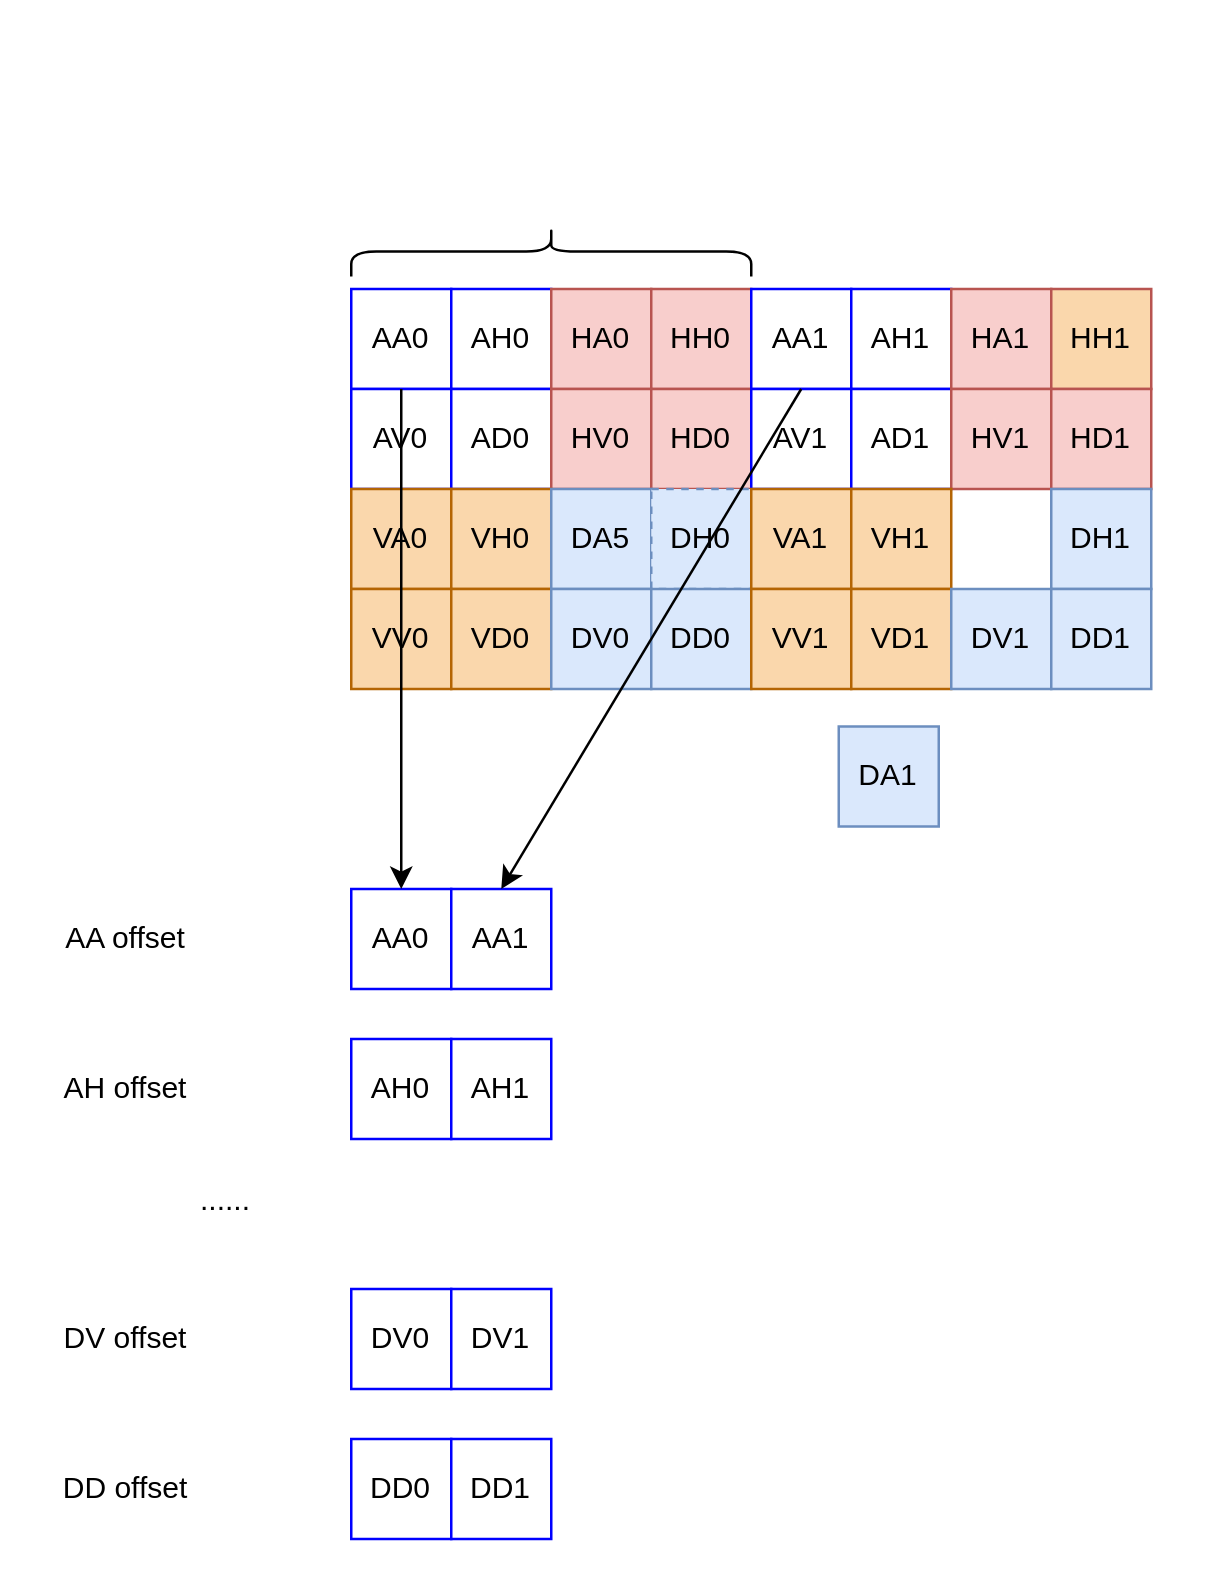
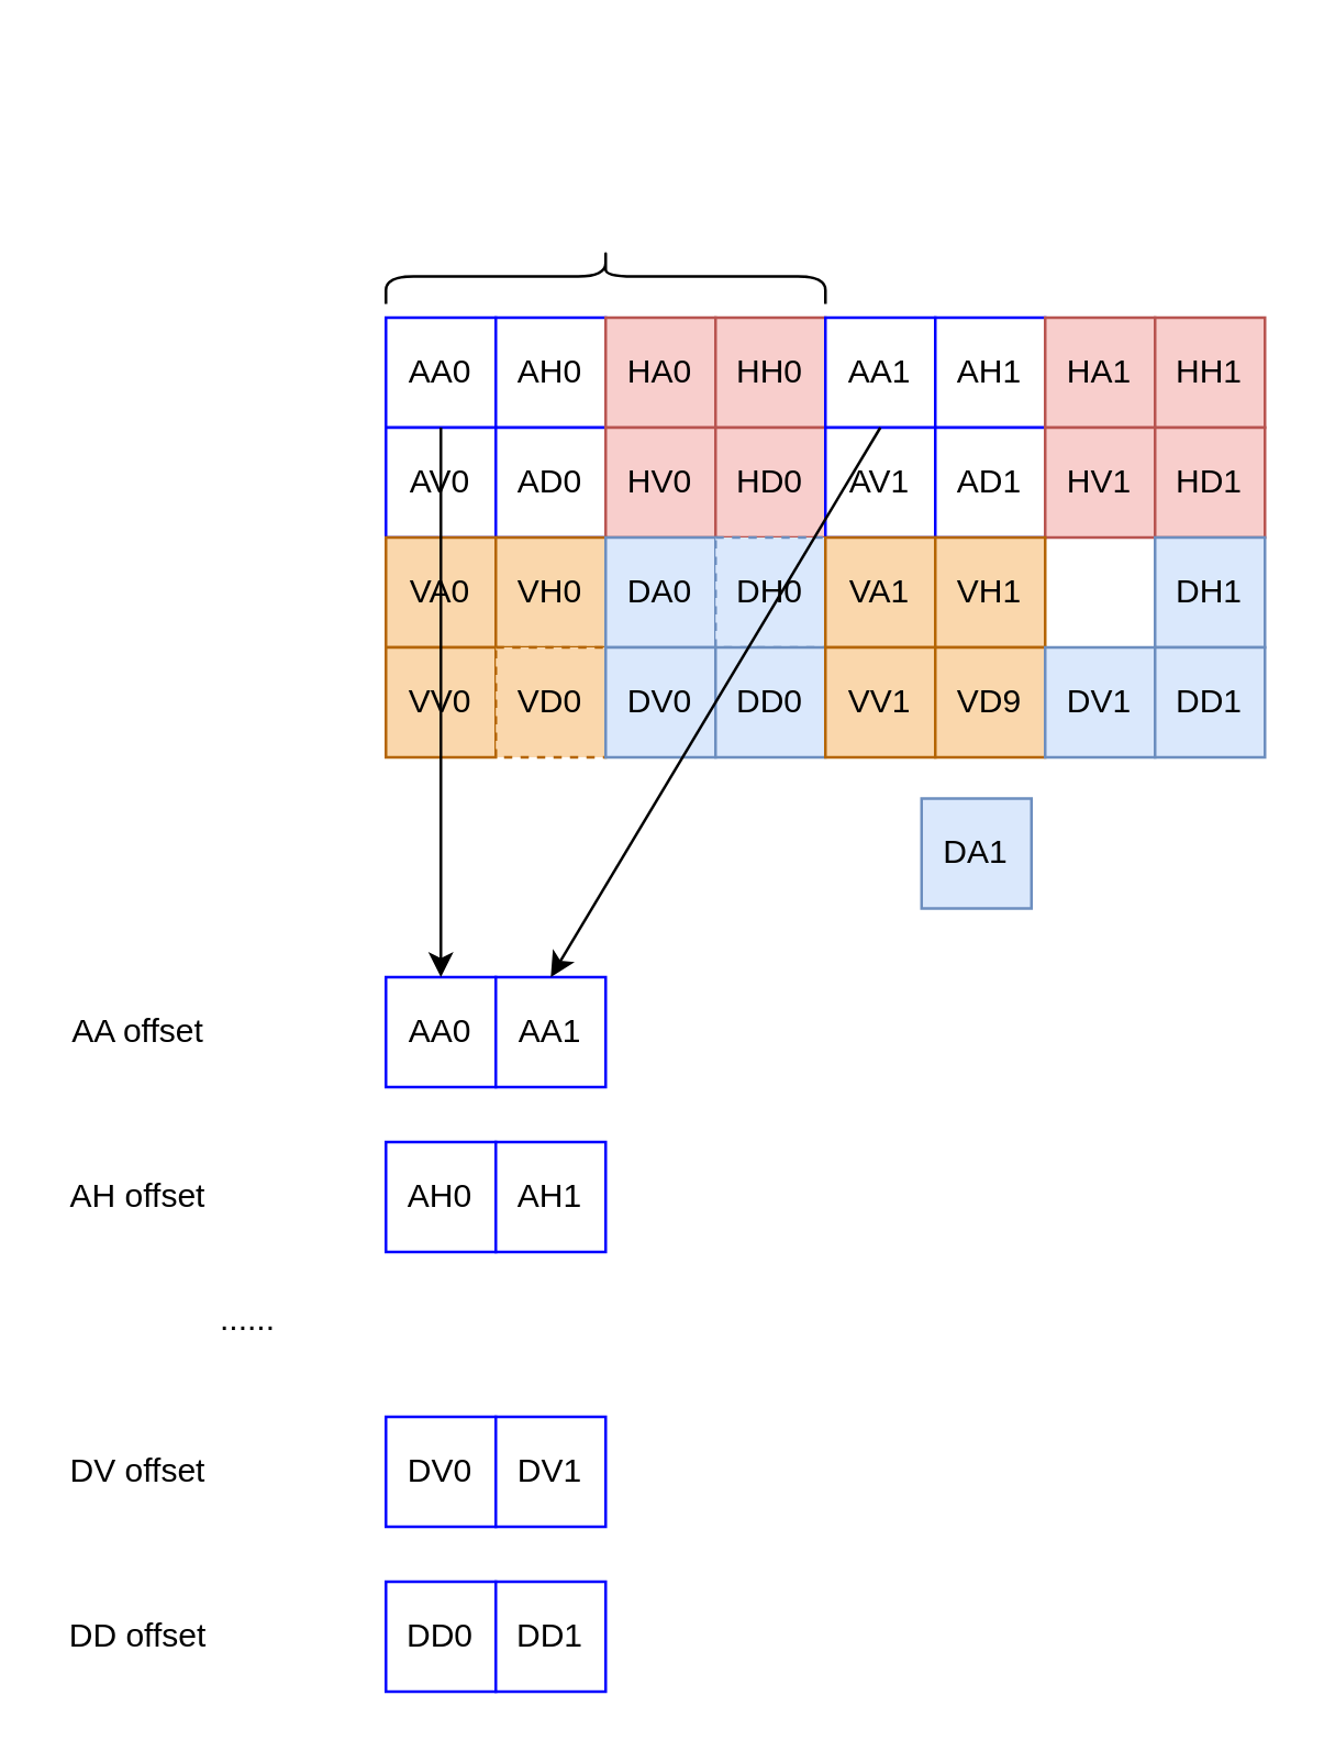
- <mxCell id="23" value="HH1" style="whiteSpace=wrap;html=1;aspect=fixed;strokeColor=#b85450;fillColor=#fad7ac;" vertex="1" parent="1"><mxGeometry x="420" y="115" width="40" height="40" as="geometry" /></mxCell>
+ <mxCell id="23" value="HH1" style="whiteSpace=wrap;html=1;aspect=fixed;strokeColor=#b85450;fillColor=#f8cecc;" vertex="1" parent="1"><mxGeometry x="420" y="115" width="40" height="40" as="geometry" /></mxCell>
- <mxCell id="14" value="DA5" style="whiteSpace=wrap;html=1;aspect=fixed;strokeColor=#6c8ebf;fillColor=#dae8fc;" vertex="1" parent="1"><mxGeometry x="220" y="195" width="40" height="40" as="geometry" /></mxCell>
+ <mxCell id="14" value="DA0" style="whiteSpace=wrap;html=1;aspect=fixed;strokeColor=#6c8ebf;fillColor=#dae8fc;" vertex="1" parent="1"><mxGeometry x="220" y="195" width="40" height="40" as="geometry" /></mxCell>
- <mxCell id="13" value="VD0" style="whiteSpace=wrap;html=1;aspect=fixed;strokeColor=#b46504;fillColor=#fad7ac;" vertex="1" parent="1"><mxGeometry x="180" y="235" width="40" height="40" as="geometry" /></mxCell>
+ <mxCell id="13" value="VD0" style="whiteSpace=wrap;html=1;aspect=fixed;strokeColor=#b46504;fillColor=#fad7ac;dashed=1;" vertex="1" parent="1"><mxGeometry x="180" y="235" width="40" height="40" as="geometry" /></mxCell>
- <mxCell id="29" value="VD1" style="whiteSpace=wrap;html=1;aspect=fixed;strokeColor=#b46504;fillColor=#fad7ac;" vertex="1" parent="1"><mxGeometry x="340" y="235" width="40" height="40" as="geometry" /></mxCell>
+ <mxCell id="29" value="VD9" style="whiteSpace=wrap;html=1;aspect=fixed;strokeColor=#b46504;fillColor=#fad7ac;" vertex="1" parent="1"><mxGeometry x="340" y="235" width="40" height="40" as="geometry" /></mxCell>
